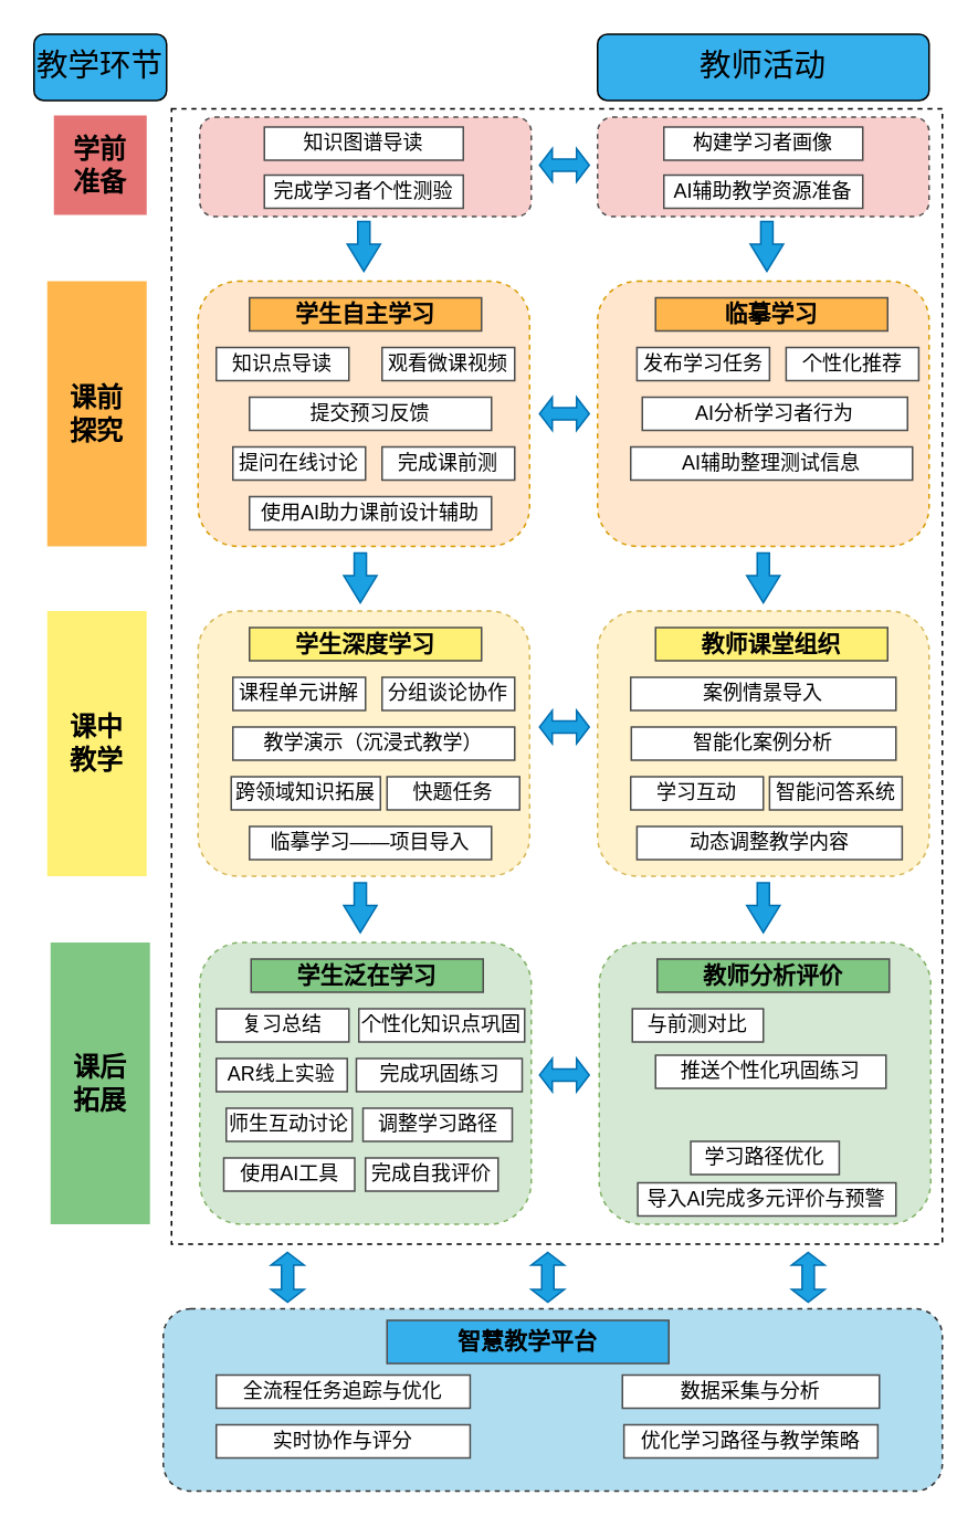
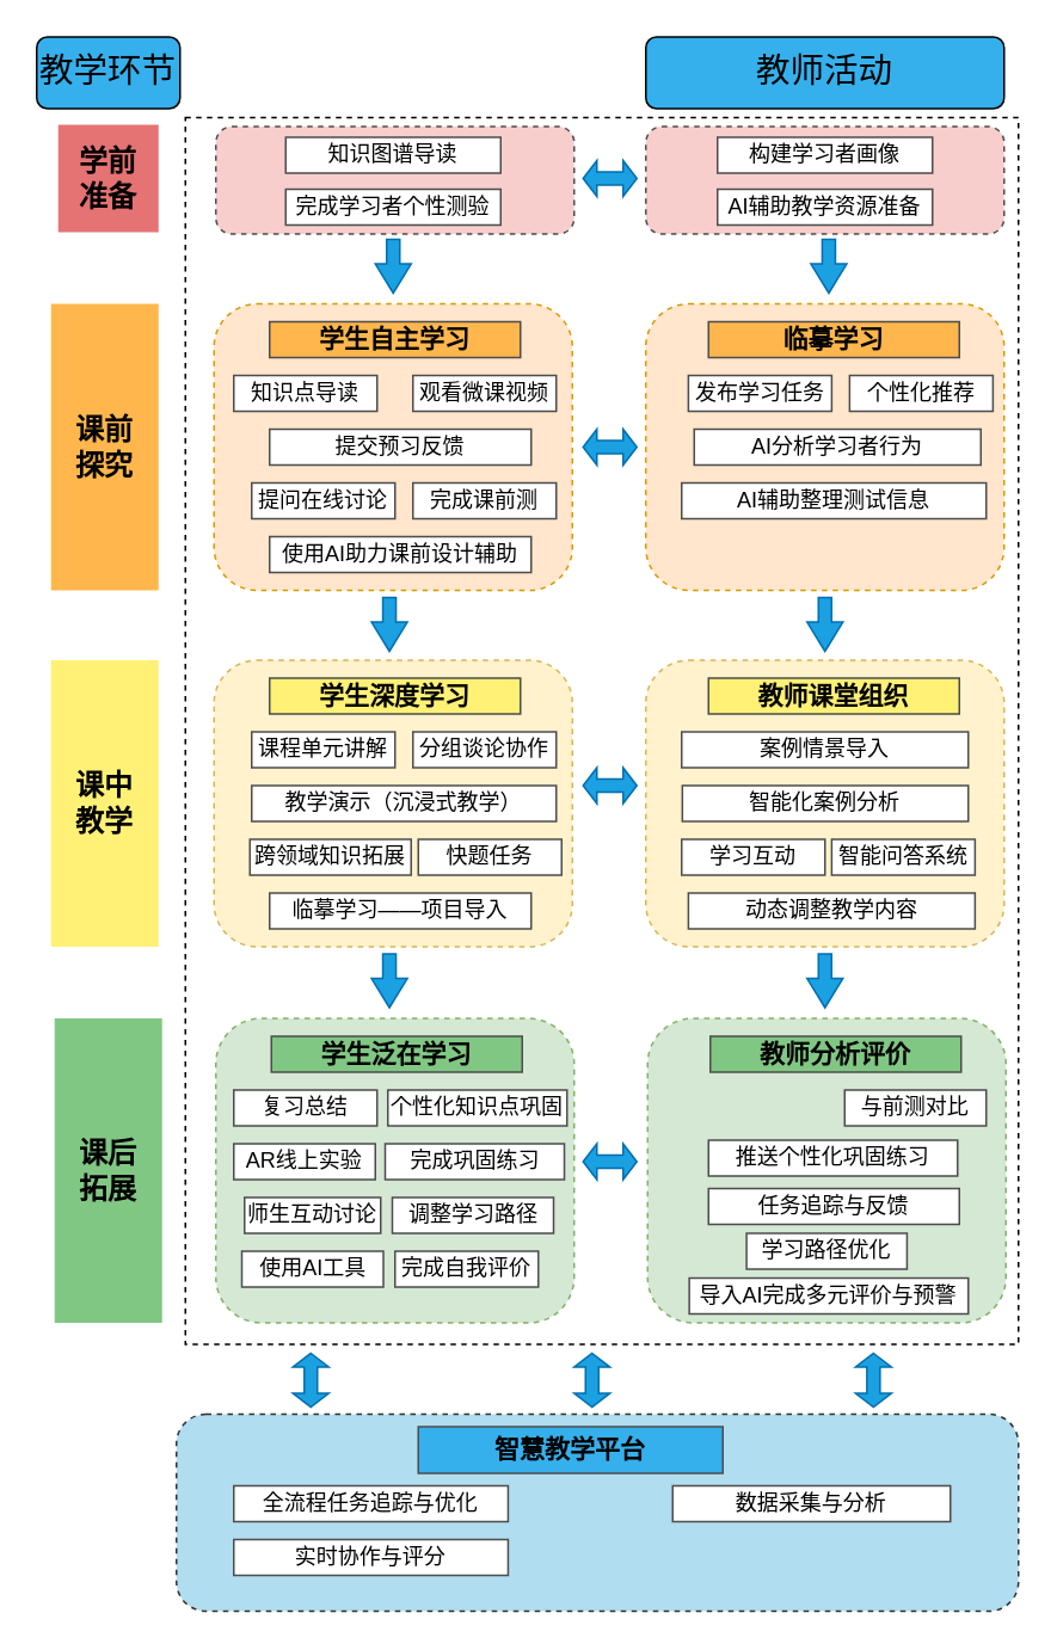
- <mxCell id="53" value="与前测对比" style="rounded=0;whiteSpace=wrap;html=1;strokeColor=#4D4D4D;" vertex="1" parent="1"><mxGeometry x="381" y="608" width="79" height="20" as="geometry" /></mxCell>
+ <mxCell id="53" value="与前测对比" style="rounded=0;whiteSpace=wrap;html=1;strokeColor=#4D4D4D;" vertex="1" parent="1"><mxGeometry x="471" y="608" width="79" height="20" as="geometry" /></mxCell>
+ <mxCell id="52" value="任务追踪与反馈" style="rounded=0;whiteSpace=wrap;html=1;strokeColor=#4D4D4D;" vertex="1" parent="1"><mxGeometry x="395" y="663" width="140" height="20" as="geometry" /></mxCell>
- <mxCell id="75" value="优化学习路径与教学策略" style="rounded=0;whiteSpace=wrap;html=1;strokeColor=#4D4D4D;" vertex="1" parent="1"><mxGeometry x="375.93" y="859" width="153.13" height="20" as="geometry" /></mxCell>
